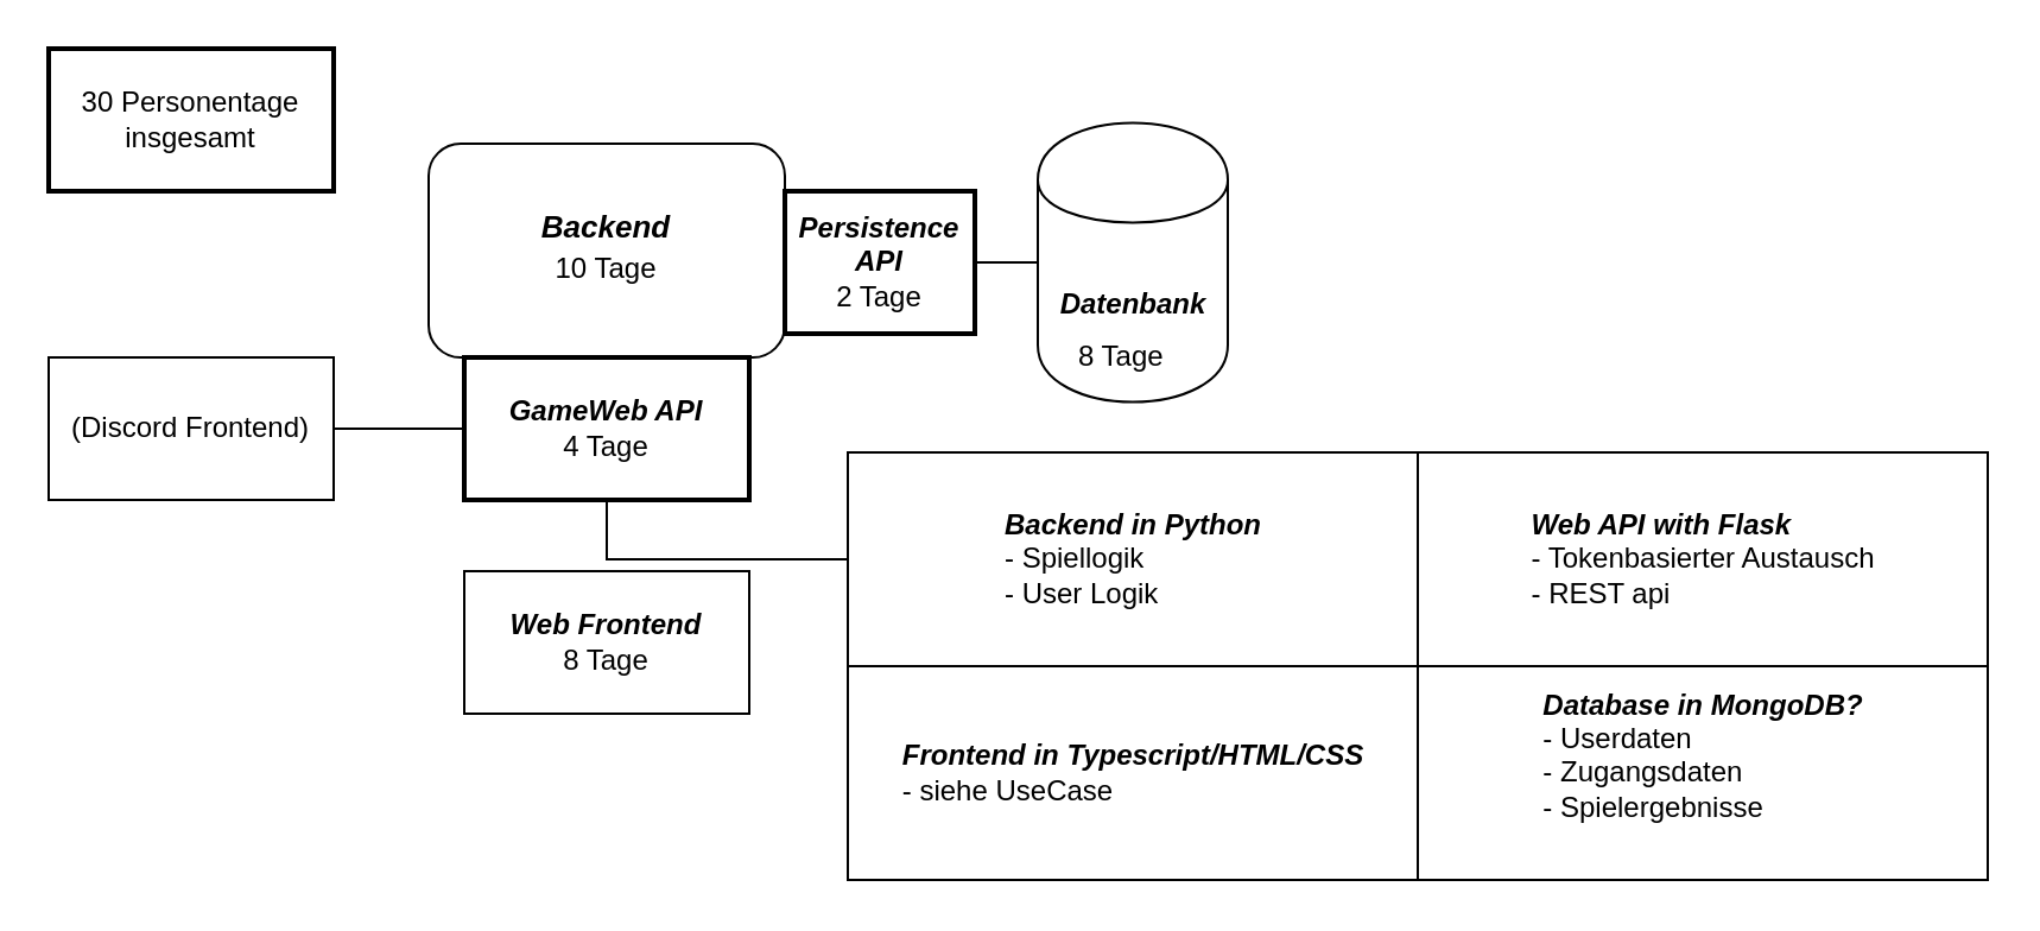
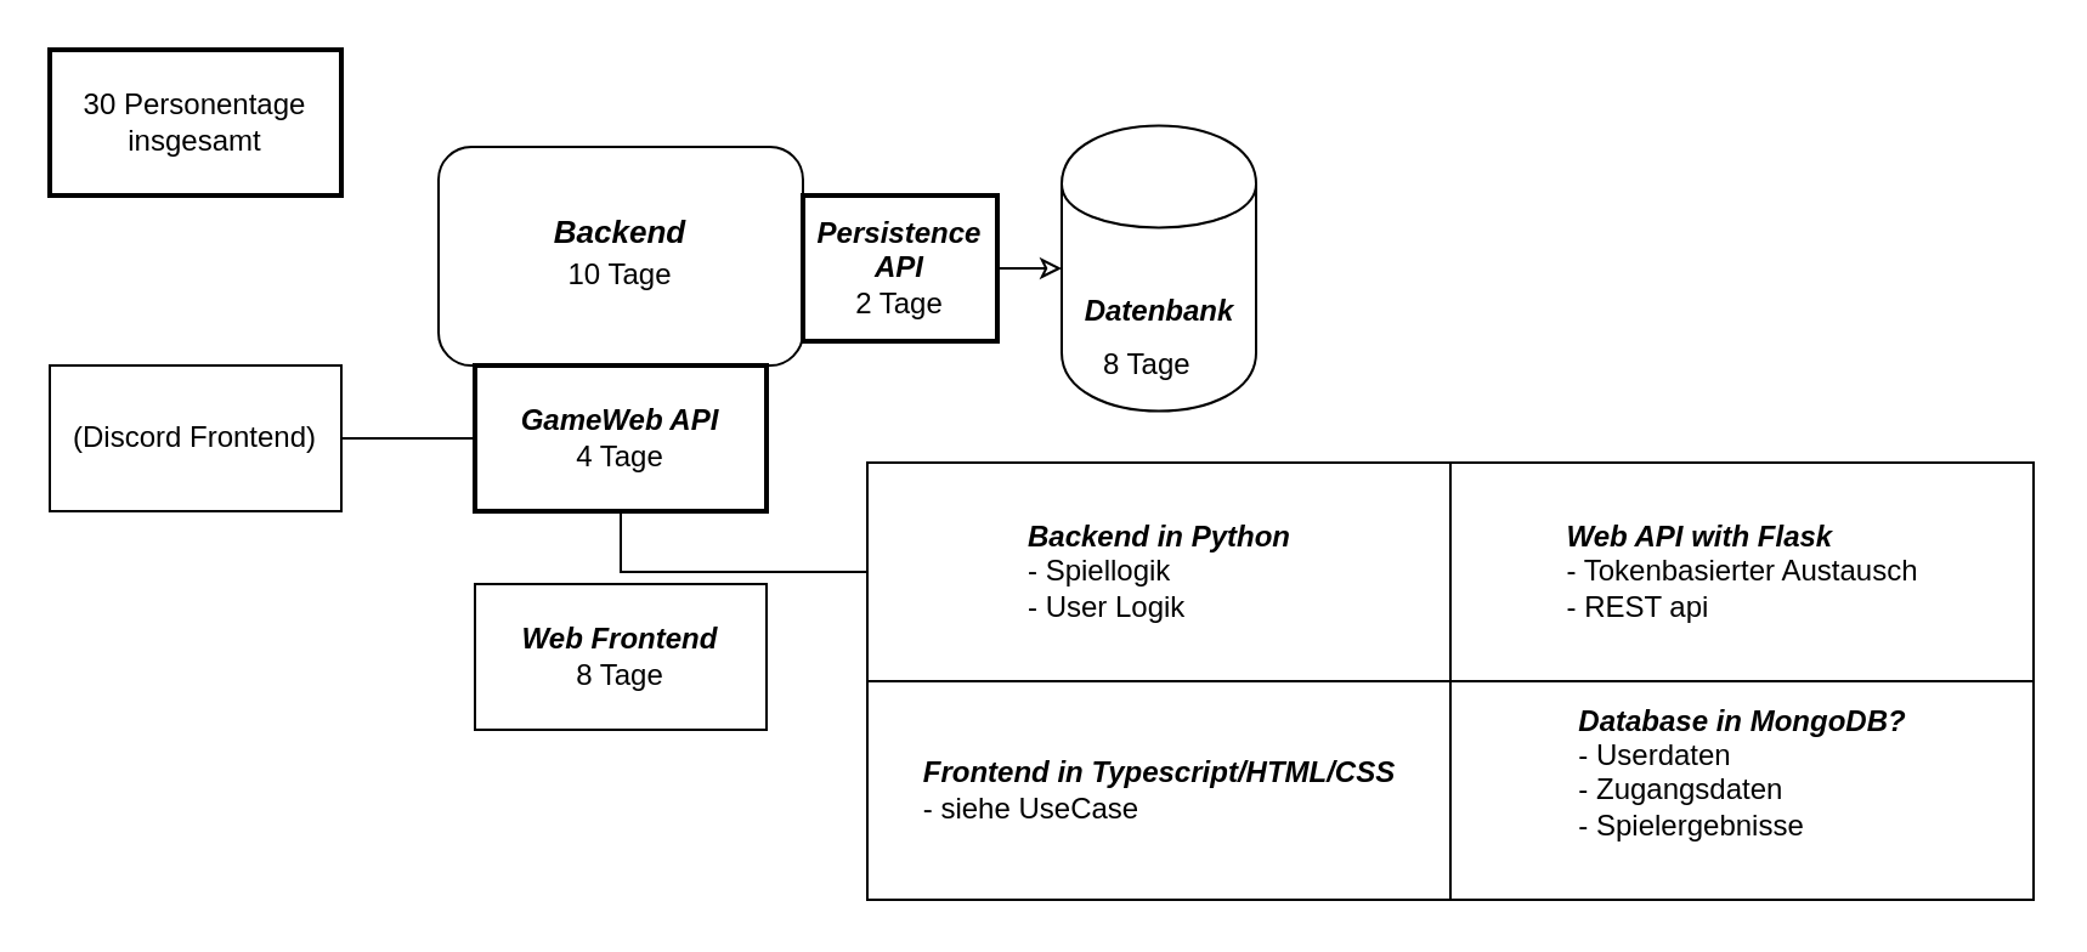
- <mxCell id="10" style="edgeStyle=orthogonalEdgeStyle;rounded=0;orthogonalLoop=1;jettySize=auto;html=1;exitX=1;exitY=0.5;exitDx=0;exitDy=0;entryX=0;entryY=0.5;entryDx=0;entryDy=0;endArrow=none;endFill=0;" parent="1" source="11" target="6" edge="1"><mxGeometry relative="1" as="geometry" /></mxCell>
+ <mxCell id="10" style="edgeStyle=orthogonalEdgeStyle;rounded=0;orthogonalLoop=1;jettySize=auto;html=1;exitX=1;exitY=0.5;exitDx=0;exitDy=0;entryX=0;entryY=0.5;entryDx=0;entryDy=0;endArrow=classic;endFill=0;" parent="1" source="11" target="6" edge="1"><mxGeometry relative="1" as="geometry" /></mxCell>
